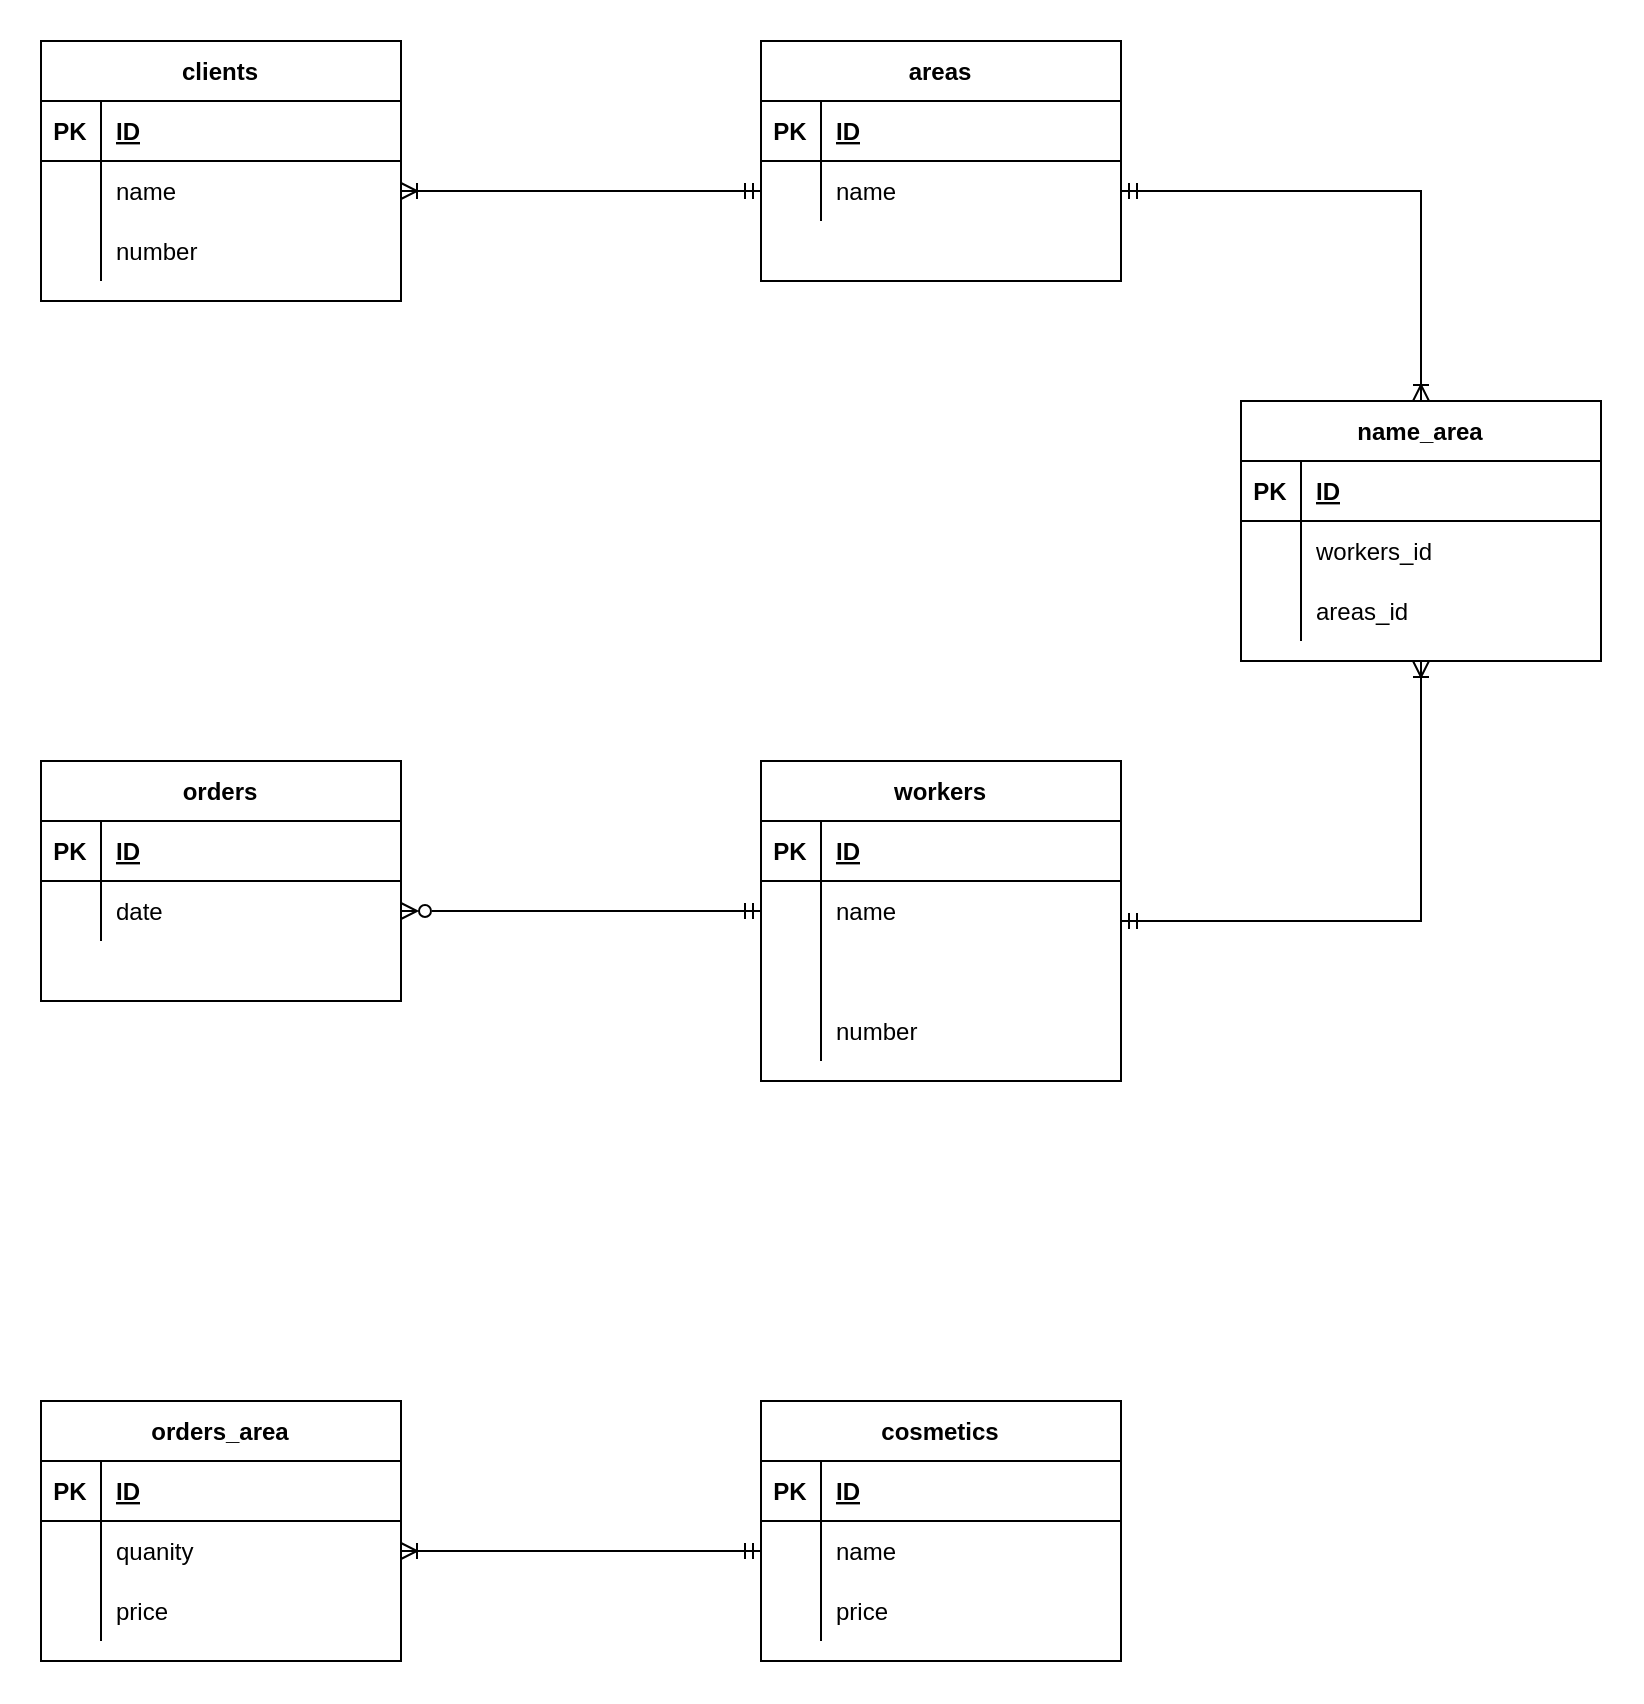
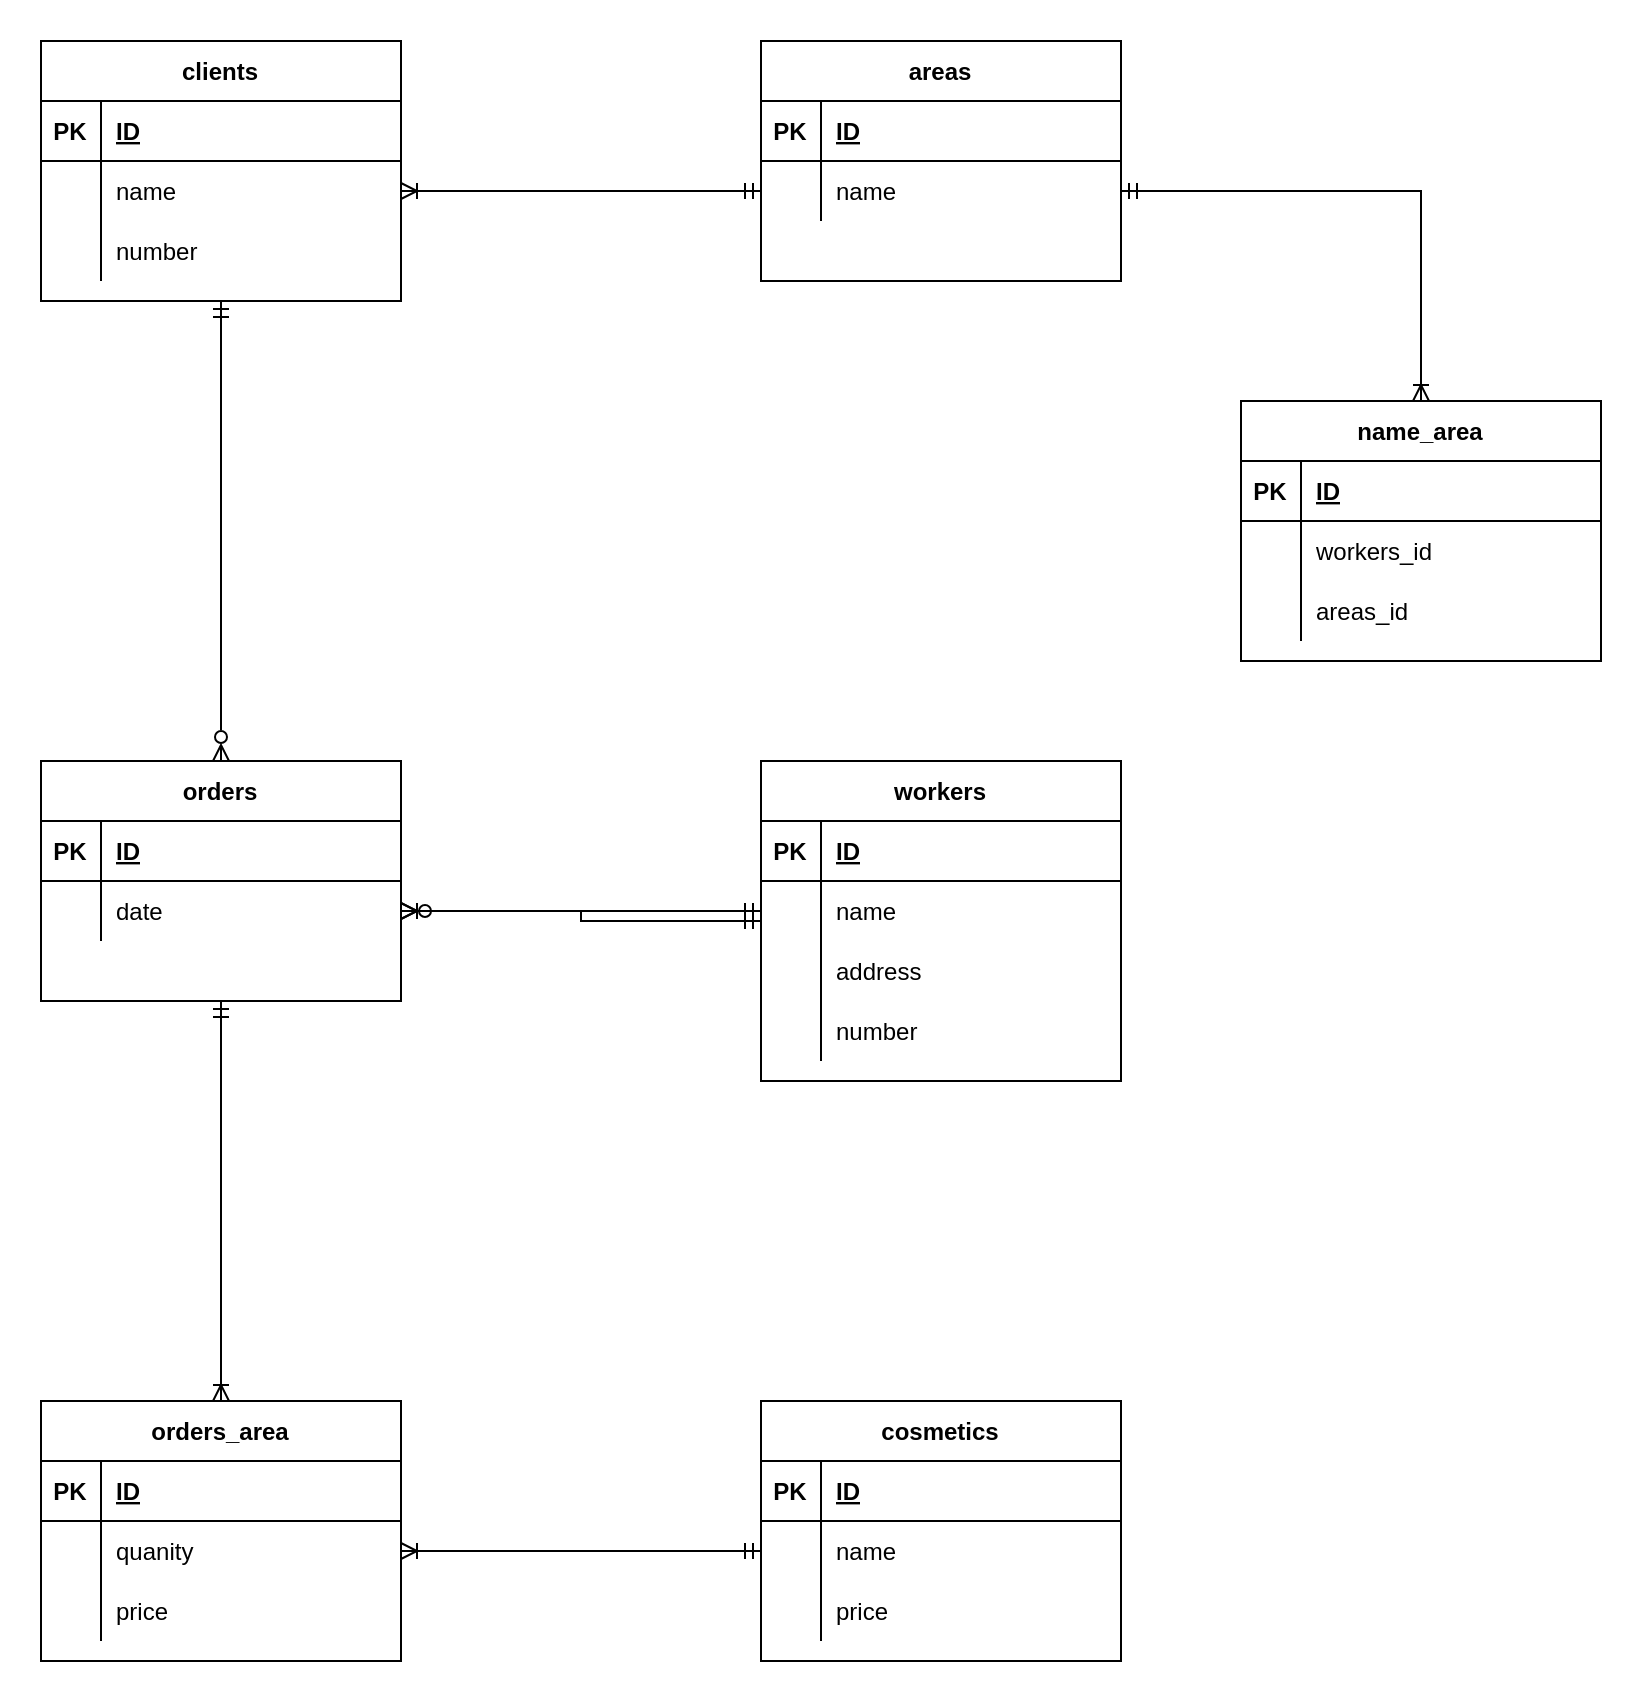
+ <mxCell id="40" style="edgeStyle=orthogonalEdgeStyle;rounded=0;orthogonalLoop=1;jettySize=auto;html=1;entryX=0.5;entryY=0;entryDx=0;entryDy=0;exitX=0.5;exitY=1;exitDx=0;exitDy=0;startArrow=ERmandOne;startFill=0;endArrow=ERzeroToMany;endFill=0;" edge="1" parent="1" source="20" target="13"><mxGeometry relative="1" as="geometry"><mxPoint x="310" y="255" as="targetPoint" /></mxGeometry></mxCell>
- <mxCell id="72" style="edgeStyle=orthogonalEdgeStyle;rounded=0;orthogonalLoop=1;jettySize=auto;html=1;startArrow=ERmandOne;startFill=0;endArrow=ERoneToMany;endFill=0;entryX=0.5;entryY=1;entryDx=0;entryDy=0;" edge="1" parent="1" source="58" target="41"><mxGeometry relative="1" as="geometry"><mxPoint x="340" y="1310" as="targetPoint" /></mxGeometry></mxCell>
+ <mxCell id="72" style="edgeStyle=orthogonalEdgeStyle;rounded=0;orthogonalLoop=1;jettySize=auto;html=1;startArrow=ERmandOne;startFill=0;endArrow=ERoneToMany;endFill=0;" edge="1" parent="1" source="58" target="19"><mxGeometry relative="1" as="geometry"><mxPoint x="340" y="1310" as="targetPoint" /></mxGeometry></mxCell>
+ <mxCell id="67" value="address" style="shape=partialRectangle;connectable=0;fillColor=none;top=0;left=0;bottom=0;right=0;align=left;spacingLeft=6;overflow=hidden;" vertex="1" parent="65"><mxGeometry x="30" width="150" height="30" as="geometry"><mxRectangle width="150" height="30" as="alternateBounds" /></mxGeometry></mxCell>
+ <mxCell id="12" style="edgeStyle=orthogonalEdgeStyle;rounded=0;orthogonalLoop=1;jettySize=auto;html=1;startArrow=ERmandOne;startFill=0;endArrow=ERoneToMany;endFill=0;" edge="1" parent="1" source="13" target="30"><mxGeometry relative="1" as="geometry" /></mxCell>
